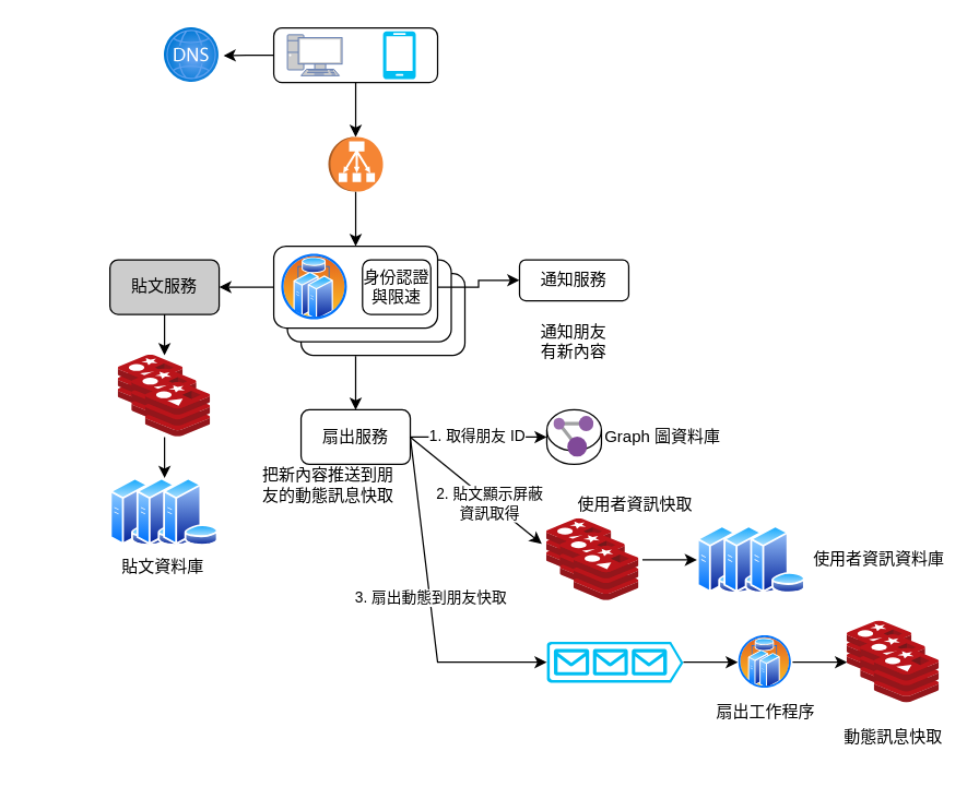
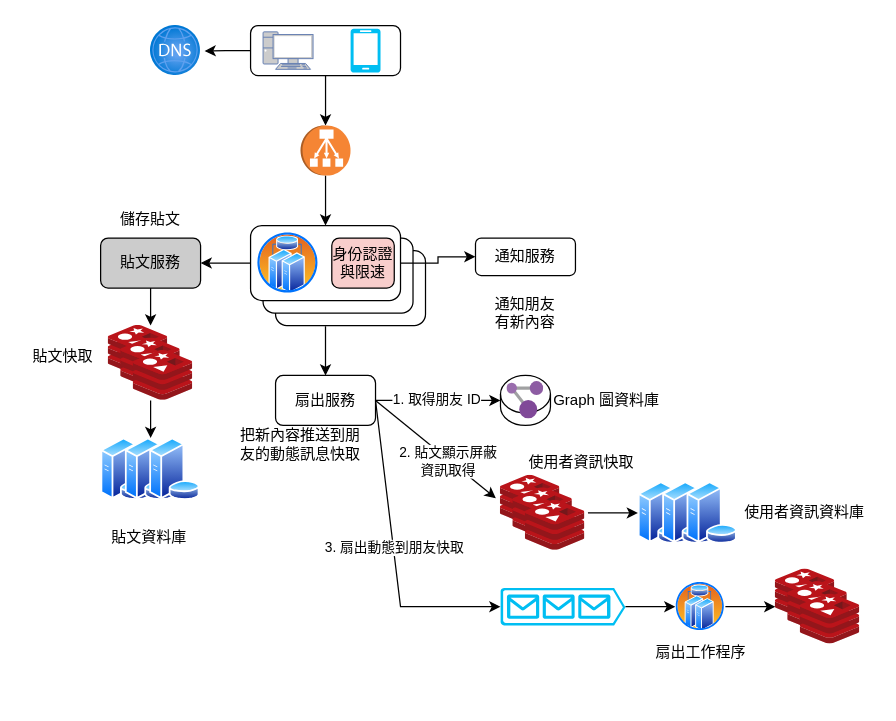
+ <mxCell id="22" value="儲存貼文" style="text;html=1;strokeColor=none;fillColor=none;align=center;verticalAlign=middle;whiteSpace=wrap;rounded=0;" vertex="1" parent="1"><mxGeometry x="90" y="160" width="60" height="30" as="geometry" /></mxCell>
- <mxCell id="17" value="身份認證&lt;br&gt;與限速" style="rounded=1;whiteSpace=wrap;html=1;" vertex="1" parent="1"><mxGeometry x="265" y="190" width="50" height="40" as="geometry" /></mxCell>
+ <mxCell id="17" value="身份認證&lt;br&gt;與限速" style="rounded=1;whiteSpace=wrap;html=1;fillColor=#f8cecc;" vertex="1" parent="1"><mxGeometry x="265" y="190" width="50" height="40" as="geometry" /></mxCell>
+ <mxCell id="55" value="貼文快取" style="text;html=1;strokeColor=none;fillColor=none;align=center;verticalAlign=middle;whiteSpace=wrap;rounded=0;" vertex="1" parent="1"><mxGeometry x="20" y="270" width="60" height="30" as="geometry" /></mxCell>
- <mxCell id="56" value="貼文資料庫" style="text;html=1;strokeColor=none;fillColor=none;align=center;verticalAlign=middle;whiteSpace=wrap;rounded=0;" vertex="1" parent="1"><mxGeometry x="83.81" y="400" width="70" height="30" as="geometry" /></mxCell>
+ <mxCell id="56" value="貼文資料庫" style="text;html=1;strokeColor=none;fillColor=none;align=center;verticalAlign=middle;whiteSpace=wrap;rounded=0;" vertex="1" parent="1"><mxGeometry x="83.81" y="415" width="70" height="30" as="geometry" /></mxCell>
- <mxCell id="57" value="動態訊息快取" style="text;html=1;strokeColor=none;fillColor=none;align=center;verticalAlign=middle;whiteSpace=wrap;rounded=0;" vertex="1" parent="1"><mxGeometry x="614.06" y="525" width="79.5" height="30" as="geometry" /></mxCell>
